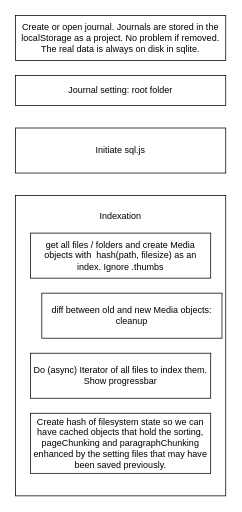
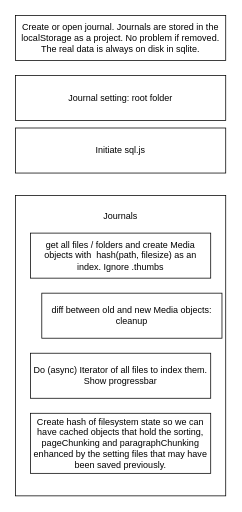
- <mxCell id="2" value="Journal setting: root folder" style="rounded=0;whiteSpace=wrap;html=1;" vertex="1" parent="1"><mxGeometry x="20" y="100" width="280" height="40" as="geometry" /></mxCell>
+ <mxCell id="2" value="Journal setting: root folder" style="rounded=0;whiteSpace=wrap;html=1;" vertex="1" parent="1"><mxGeometry x="20" y="100" width="280" height="60" as="geometry" /></mxCell>
- <mxCell id="5" value="&lt;br&gt;Indexation" style="rounded=0;whiteSpace=wrap;html=1;verticalAlign=top;" vertex="1" parent="4"><mxGeometry width="280" height="400" as="geometry" /></mxCell>
+ <mxCell id="5" value="&lt;br&gt;Journals" style="rounded=0;whiteSpace=wrap;html=1;verticalAlign=top;" vertex="1" parent="4"><mxGeometry width="280" height="400" as="geometry" /></mxCell>
